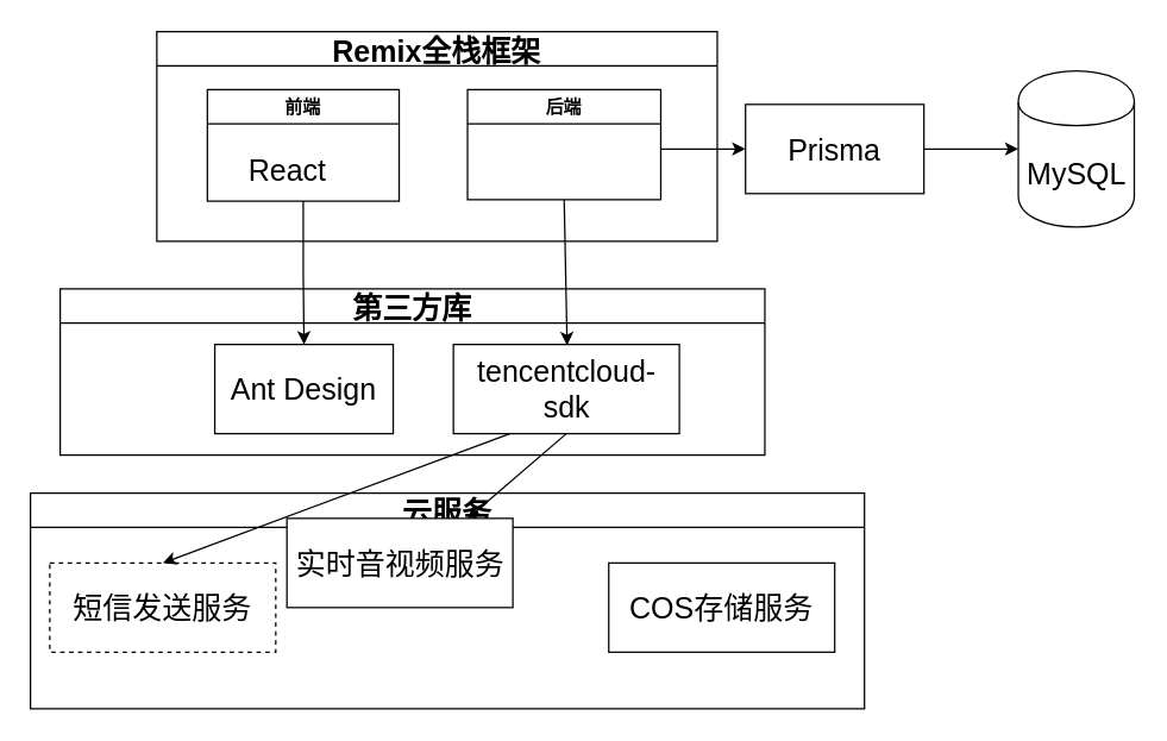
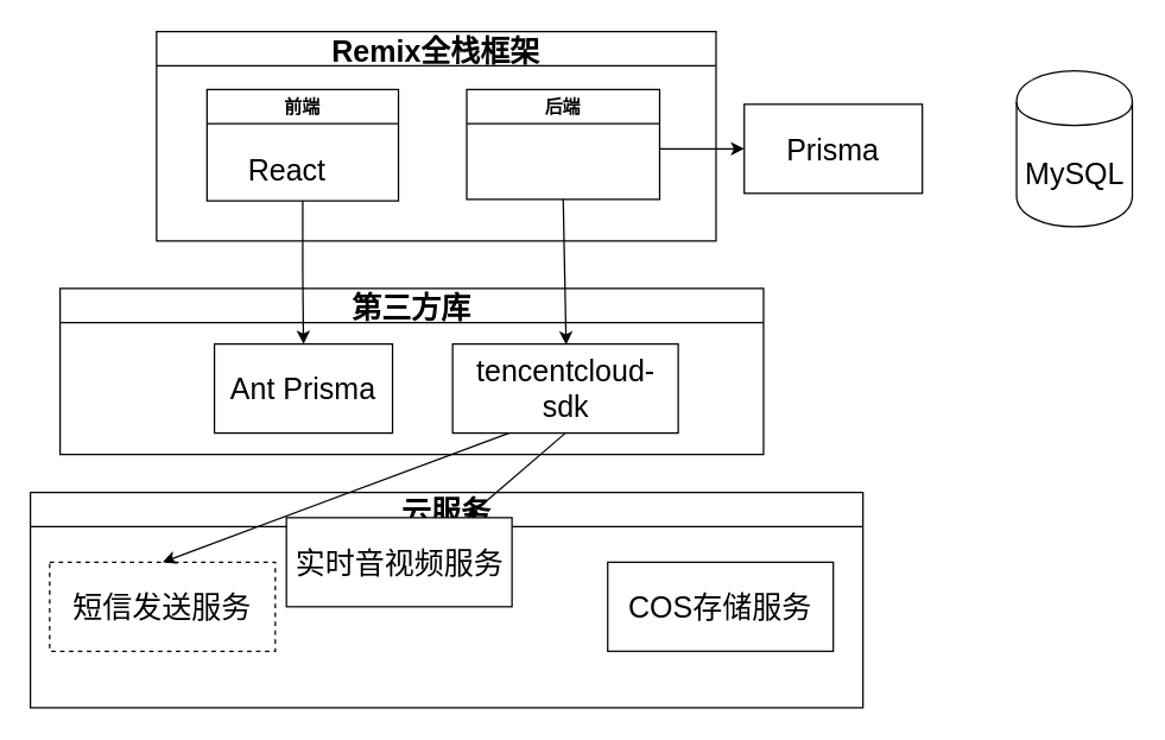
- <mxCell id="11" value="" style="edgeStyle=orthogonalEdgeStyle;rounded=0;orthogonalLoop=1;jettySize=auto;html=1;entryX=0;entryY=0.5;entryDx=0;entryDy=0;" parent="1" source="12" target="18" edge="1"><mxGeometry relative="1" as="geometry"><mxPoint x="678" y="99.5" as="targetPoint" /></mxGeometry></mxCell>
- <mxCell id="7" value="&lt;font style=&quot;font-size: 20px&quot;&gt;Ant Design&lt;/font&gt;" style="rounded=0;whiteSpace=wrap;html=1;" parent="6" vertex="1"><mxGeometry x="104" y="37.5" width="120" height="60" as="geometry" /></mxCell>
+ <mxCell id="7" value="&lt;font style=&quot;font-size: 20px&quot;&gt;Ant Prisma&lt;/font&gt;" style="rounded=0;whiteSpace=wrap;html=1;" parent="6" vertex="1"><mxGeometry x="104" y="37.5" width="120" height="60" as="geometry" /></mxCell>
